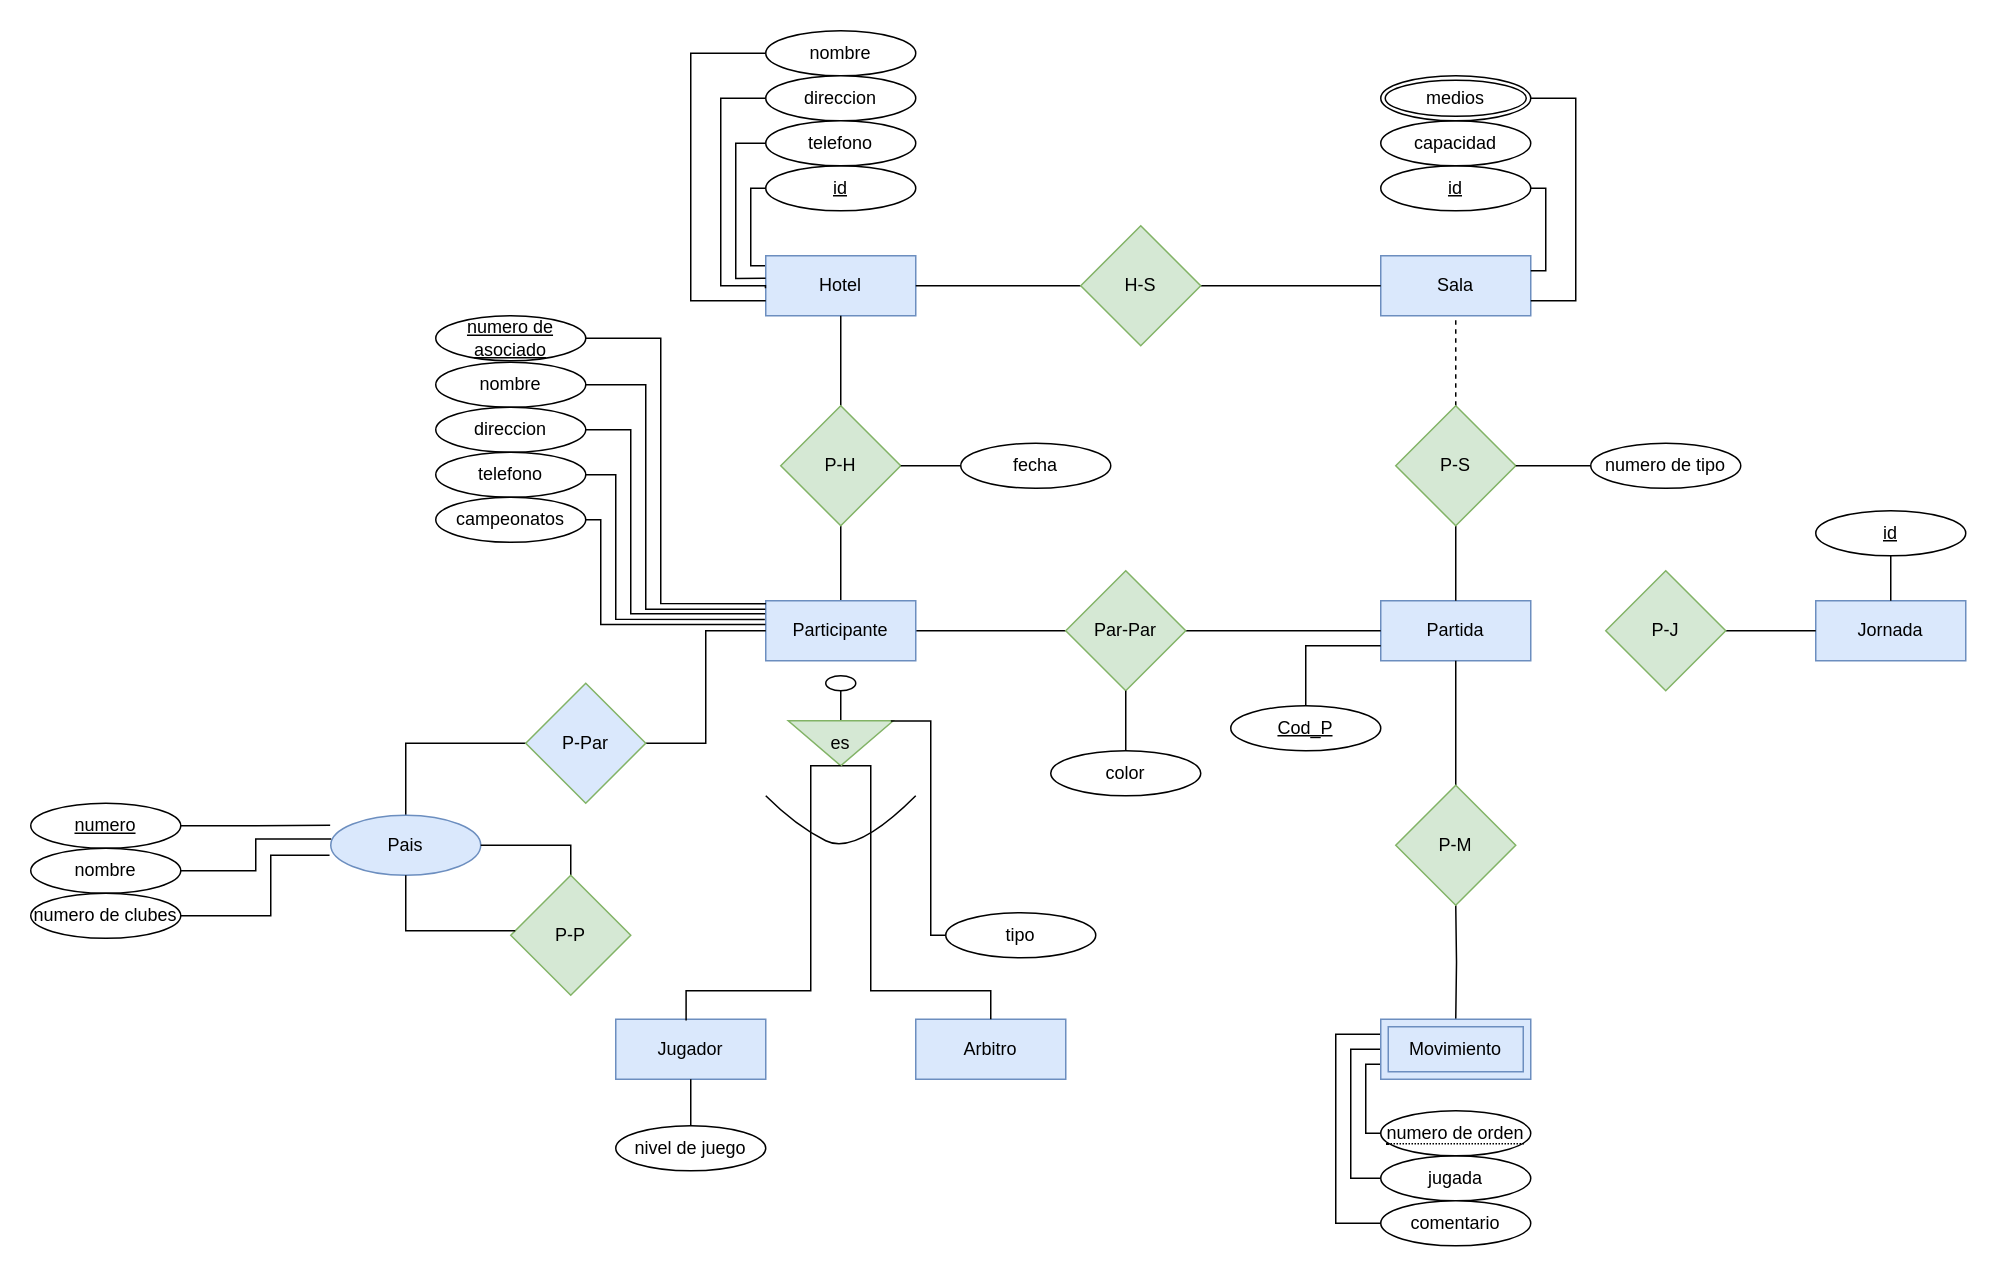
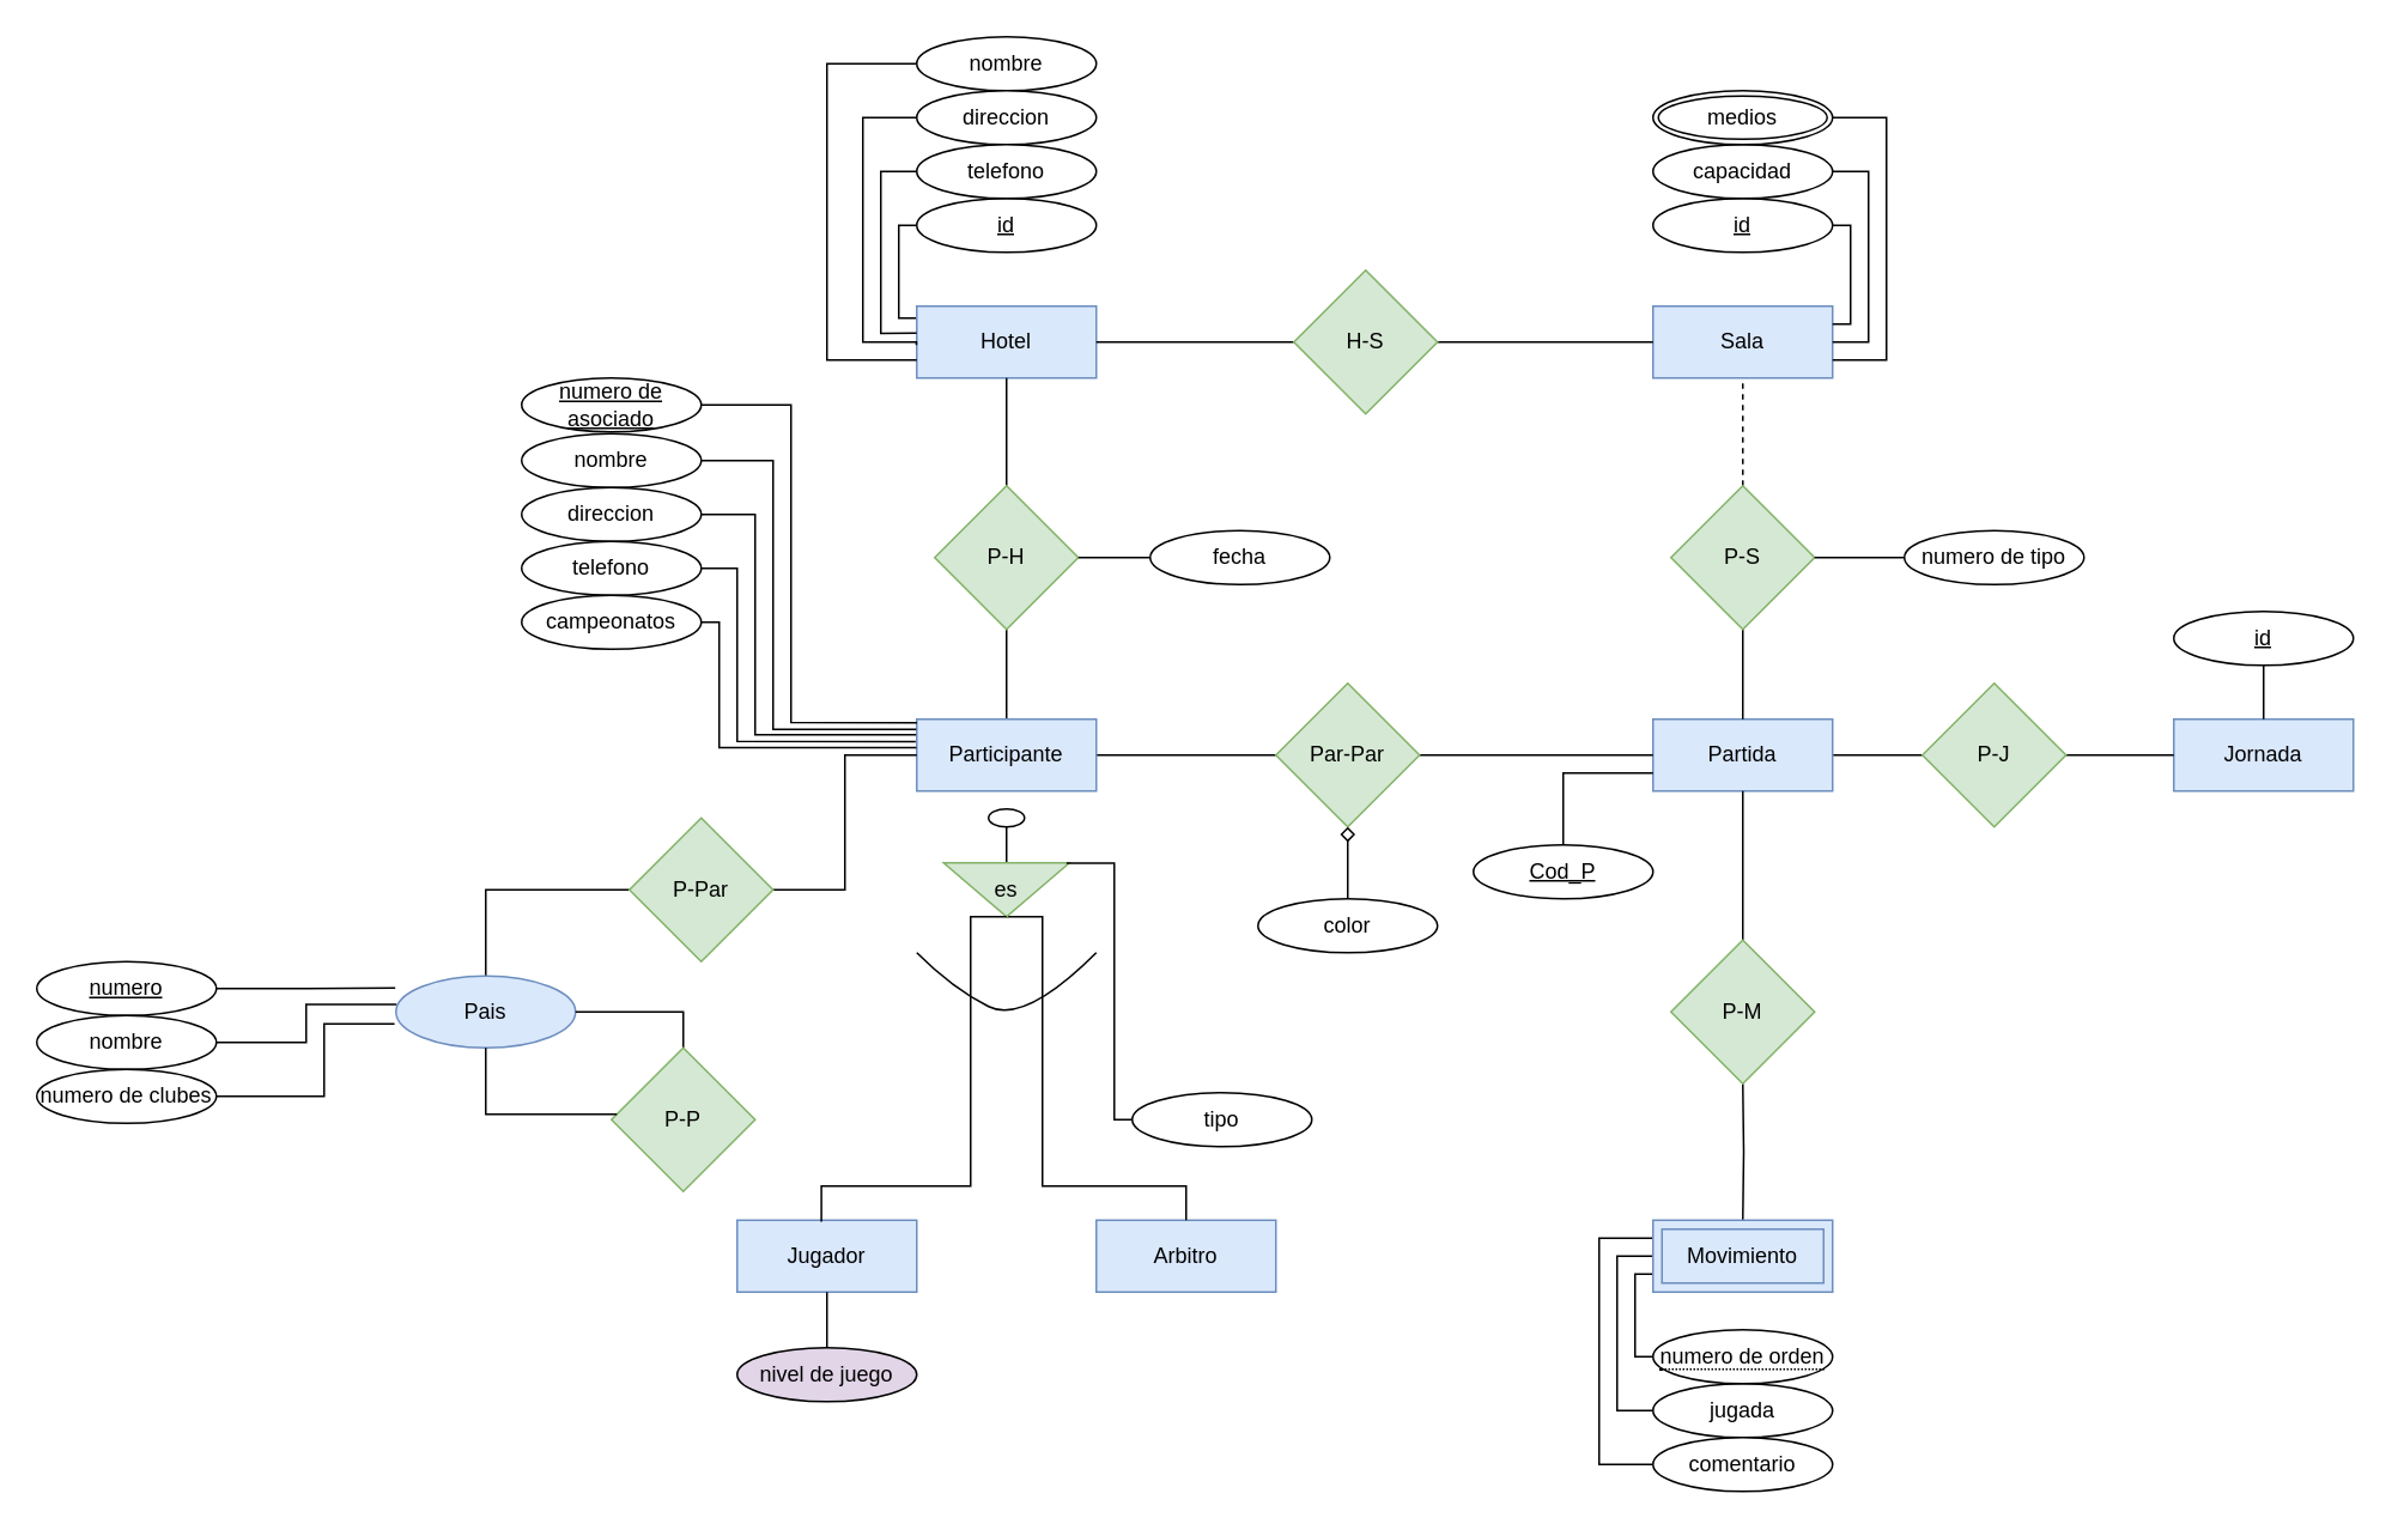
+ <mxCell id="70" style="edgeStyle=orthogonalEdgeStyle;rounded=0;orthogonalLoop=1;jettySize=auto;html=1;entryX=1;entryY=0.5;entryDx=0;entryDy=0;endArrow=none;endFill=0;" edge="1" parent="1" source="71" target="12"><mxGeometry relative="1" as="geometry"><Array as="points"><mxPoint x="1040" y="95" /><mxPoint x="1040" y="190" /></Array></mxGeometry></mxCell>
+ <mxCell id="9" style="edgeStyle=orthogonalEdgeStyle;rounded=0;orthogonalLoop=1;jettySize=auto;html=1;entryX=0;entryY=0.5;entryDx=0;entryDy=0;endArrow=none;endFill=0;" edge="1" parent="1" source="10" target="33"><mxGeometry relative="1" as="geometry" /></mxCell>
- <mxCell id="76" style="edgeStyle=orthogonalEdgeStyle;rounded=0;orthogonalLoop=1;jettySize=auto;html=1;entryX=0.5;entryY=1;entryDx=0;entryDy=0;endArrow=none;endFill=0;" edge="1" parent="1" source="77" target="31"><mxGeometry relative="1" as="geometry" /></mxCell>
+ <mxCell id="76" style="edgeStyle=orthogonalEdgeStyle;rounded=0;orthogonalLoop=1;jettySize=auto;html=1;entryX=0.5;entryY=1;entryDx=0;entryDy=0;endArrow=diamond;endFill=0;" edge="1" parent="1" source="77" target="31"><mxGeometry relative="1" as="geometry" /></mxCell>
- <mxCell id="24" value="P-Par" style="rhombus;whiteSpace=wrap;html=1;fillColor=#dae8fc;strokeColor=#82b366;" vertex="1" parent="1"><mxGeometry x="350" y="455" width="80" height="80" as="geometry" /></mxCell>
+ <mxCell id="24" value="P-Par" style="rhombus;whiteSpace=wrap;html=1;fillColor=#d5e8d4;strokeColor=#82b366;" vertex="1" parent="1"><mxGeometry x="350" y="455" width="80" height="80" as="geometry" /></mxCell>
- <mxCell id="49" value="nivel de juego" style="ellipse;whiteSpace=wrap;html=1;align=center;" vertex="1" parent="1"><mxGeometry x="410" y="750" width="100" height="30" as="geometry" /></mxCell>
+ <mxCell id="49" value="nivel de juego" style="ellipse;whiteSpace=wrap;html=1;align=center;fillColor=#e1d5e7;" vertex="1" parent="1"><mxGeometry x="410" y="750" width="100" height="30" as="geometry" /></mxCell>
